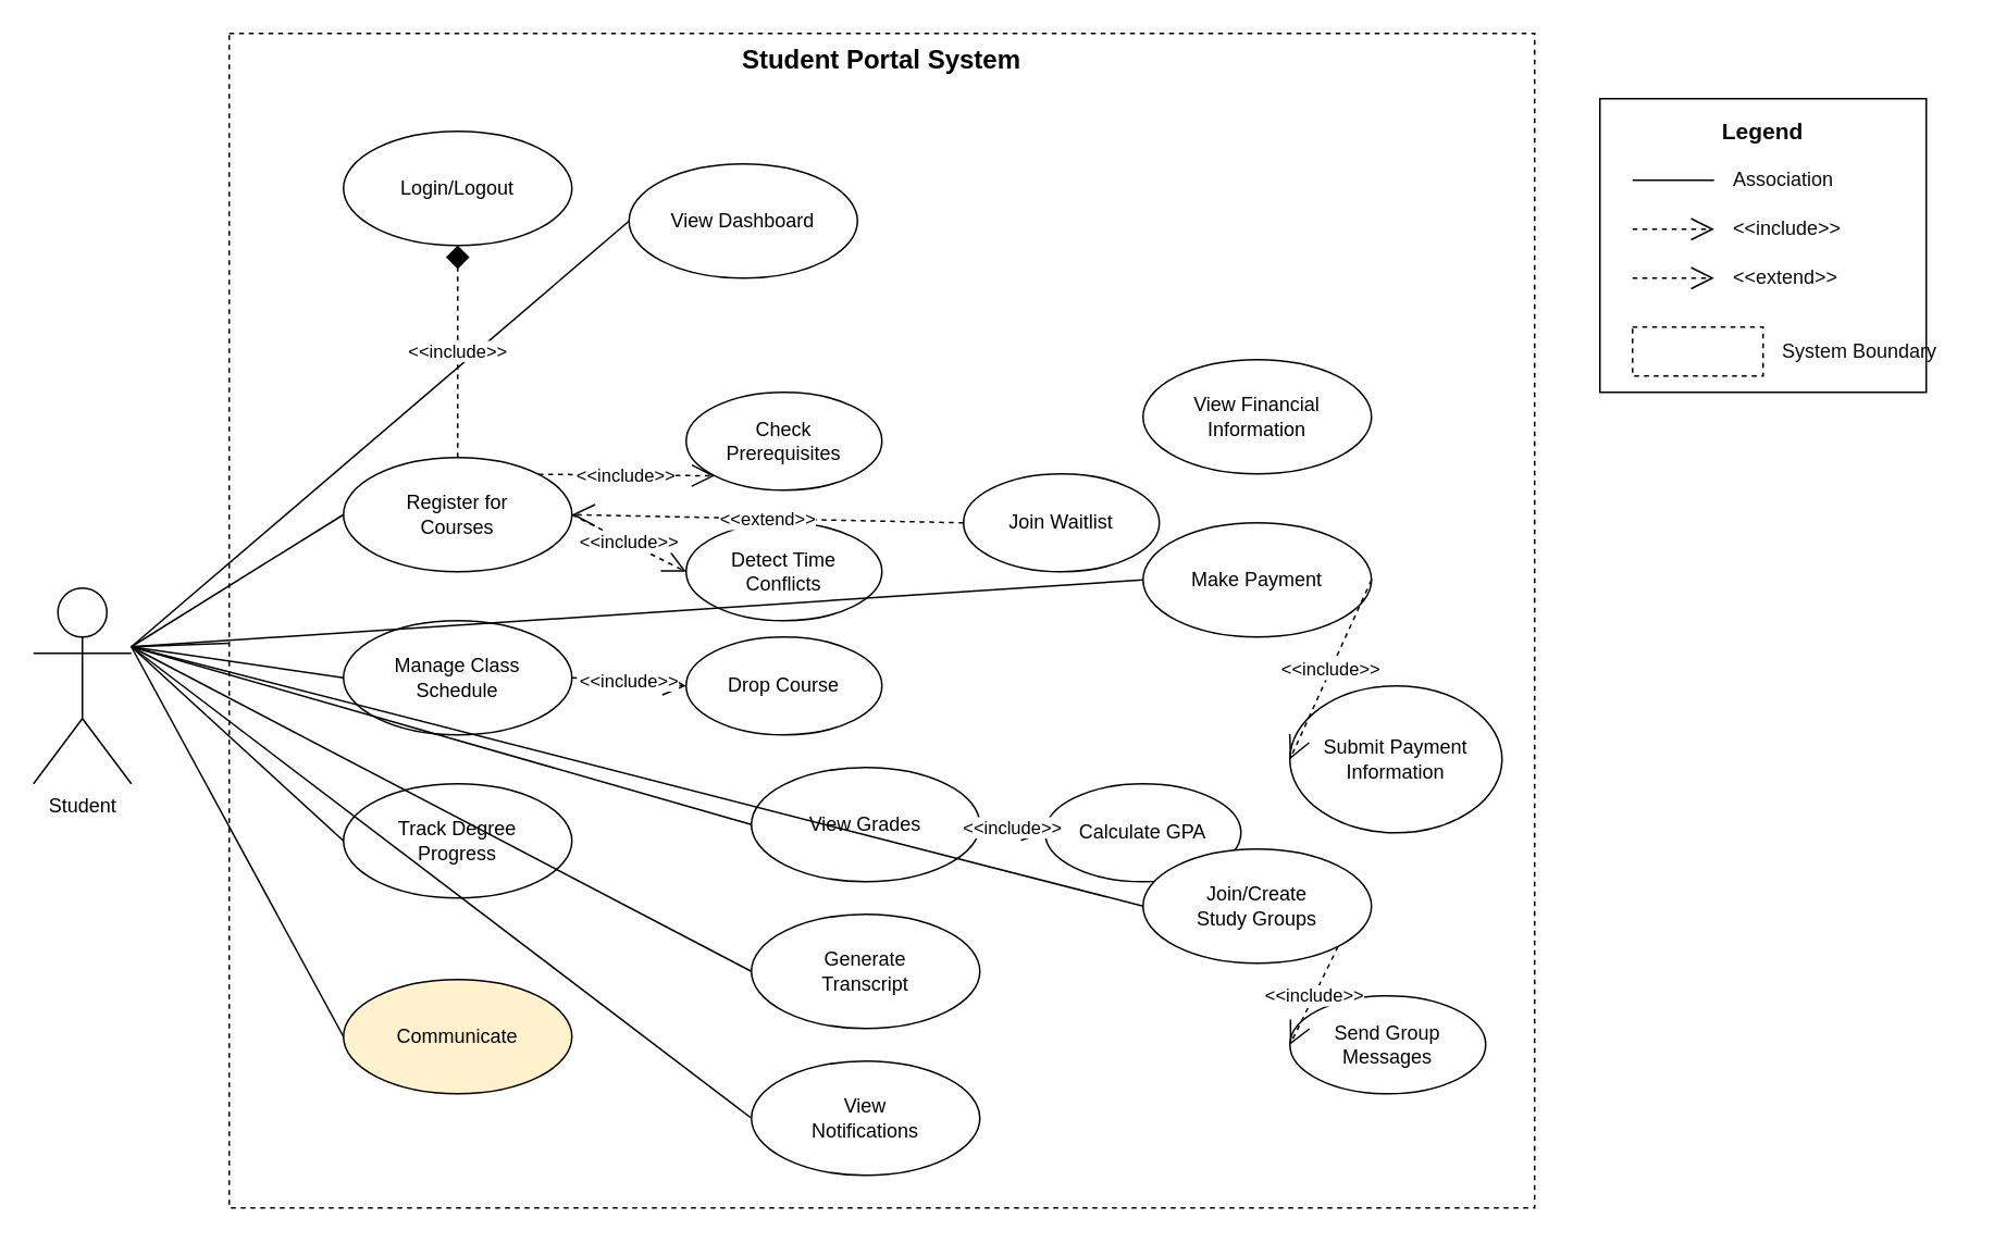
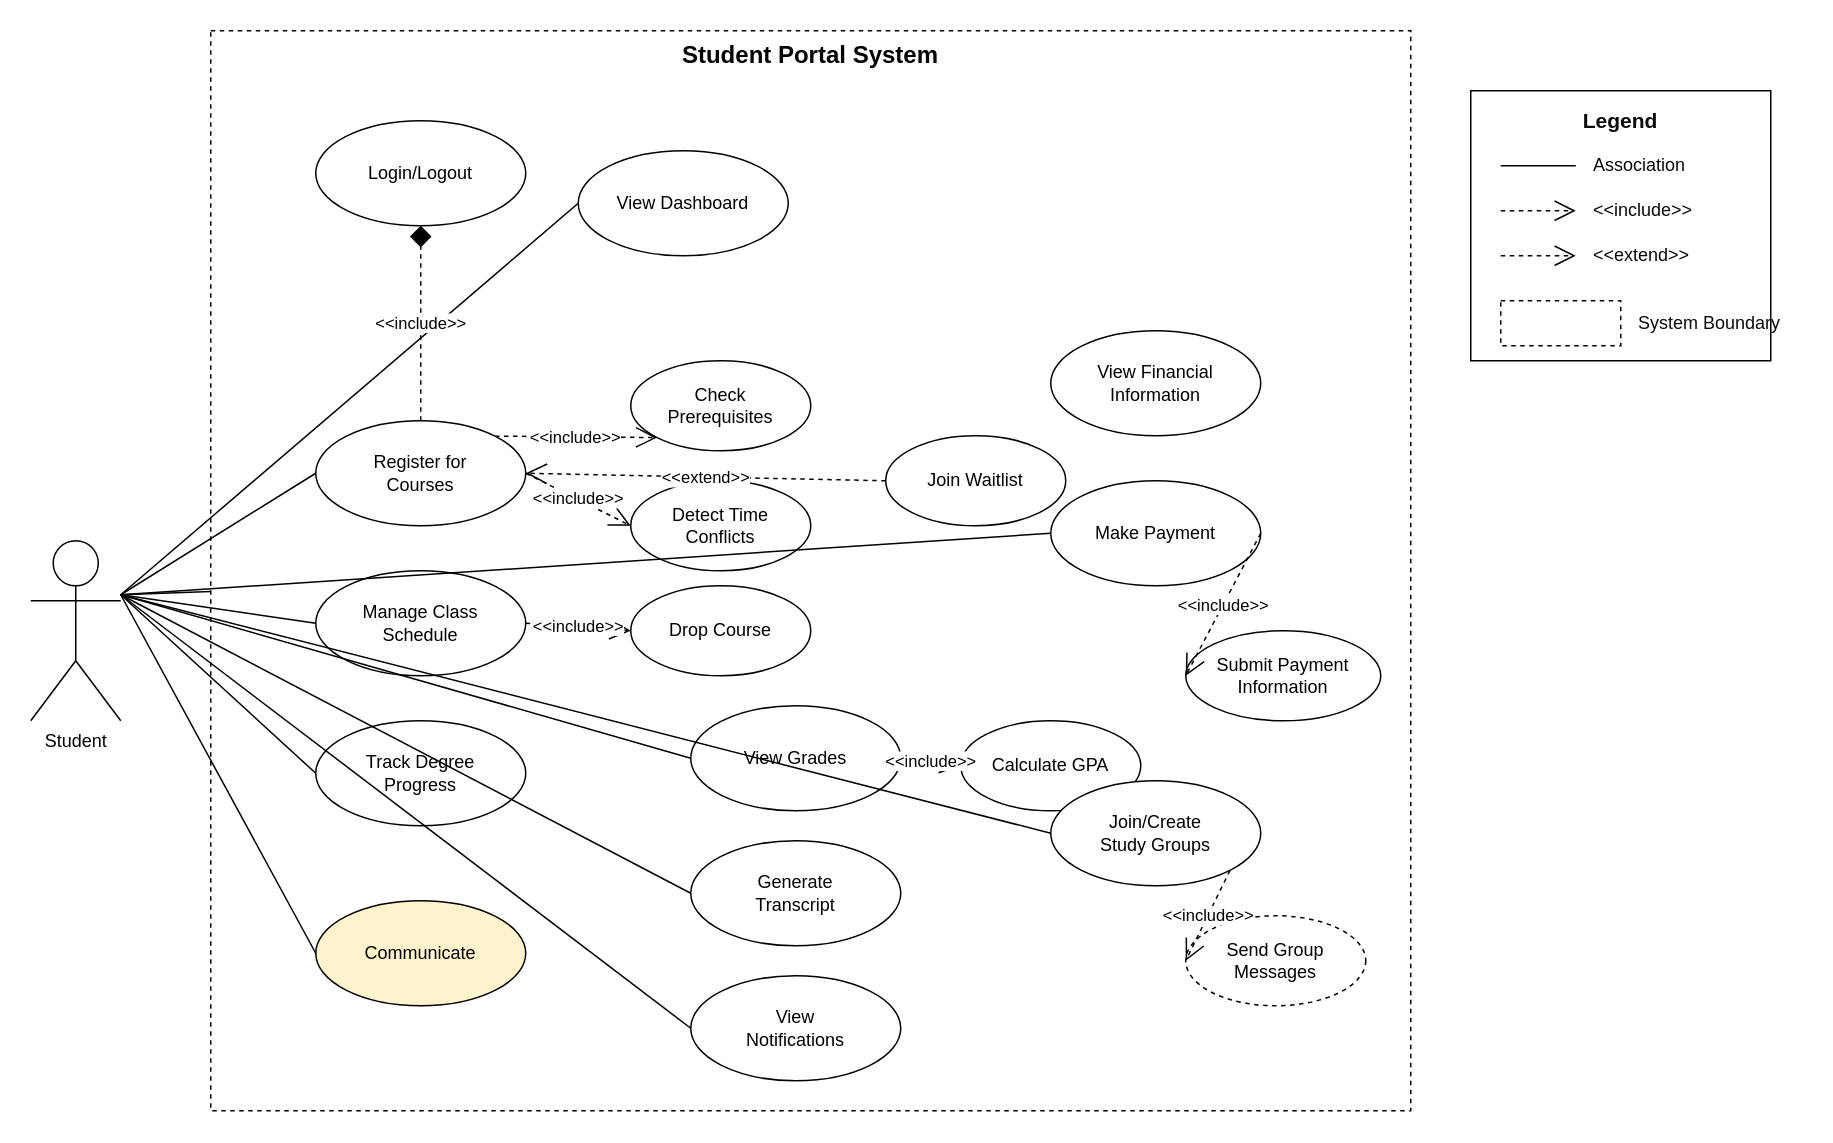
- <mxCell id="18" value="Submit Payment&#10;Information" style="ellipse;whiteSpace=wrap;html=1;" parent="1" vertex="1"><mxGeometry x="790" y="420" width="130" height="90" as="geometry" /></mxCell>
+ <mxCell id="18" value="Submit Payment&#10;Information" style="ellipse;whiteSpace=wrap;html=1;" parent="1" vertex="1"><mxGeometry x="790" y="420" width="130" height="60" as="geometry" /></mxCell>
- <mxCell id="20" value="Send Group&#10;Messages" style="ellipse;whiteSpace=wrap;html=1;" parent="1" vertex="1"><mxGeometry x="790" y="610" width="120" height="60" as="geometry" /></mxCell>
+ <mxCell id="20" value="Send Group&#10;Messages" style="ellipse;whiteSpace=wrap;html=1;dashed=1;" parent="1" vertex="1"><mxGeometry x="790" y="610" width="120" height="60" as="geometry" /></mxCell>
